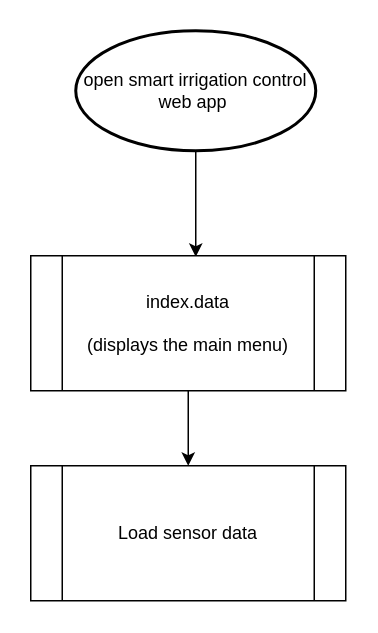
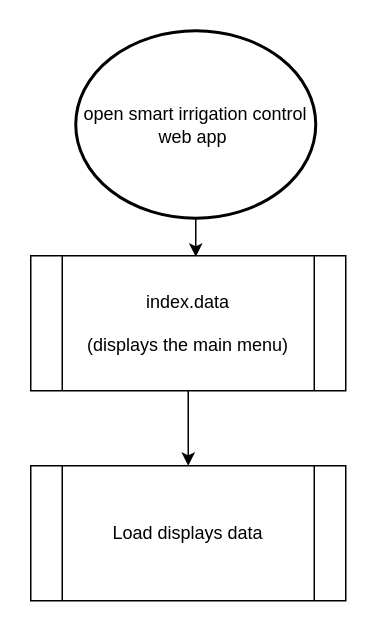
- <mxCell id="2" value="open smart irrigation control web app&amp;nbsp;" style="strokeWidth=2;html=1;shape=mxgraph.flowchart.start_1;whiteSpace=wrap;" vertex="1" parent="1"><mxGeometry x="50" y="20" width="160" height="80" as="geometry" /></mxCell>
+ <mxCell id="2" value="open smart irrigation control web app&amp;nbsp;" style="strokeWidth=2;html=1;shape=mxgraph.flowchart.start_1;whiteSpace=wrap;" vertex="1" parent="1"><mxGeometry x="50" y="20" width="160" height="125" as="geometry" /></mxCell>
- <mxCell id="6" value="Load sensor data" style="shape=process;whiteSpace=wrap;html=1;backgroundOutline=1;" vertex="1" parent="1"><mxGeometry x="20" y="310" width="210" height="90" as="geometry" /></mxCell>
+ <mxCell id="6" value="Load displays data" style="shape=process;whiteSpace=wrap;html=1;backgroundOutline=1;" vertex="1" parent="1"><mxGeometry x="20" y="310" width="210" height="90" as="geometry" /></mxCell>
